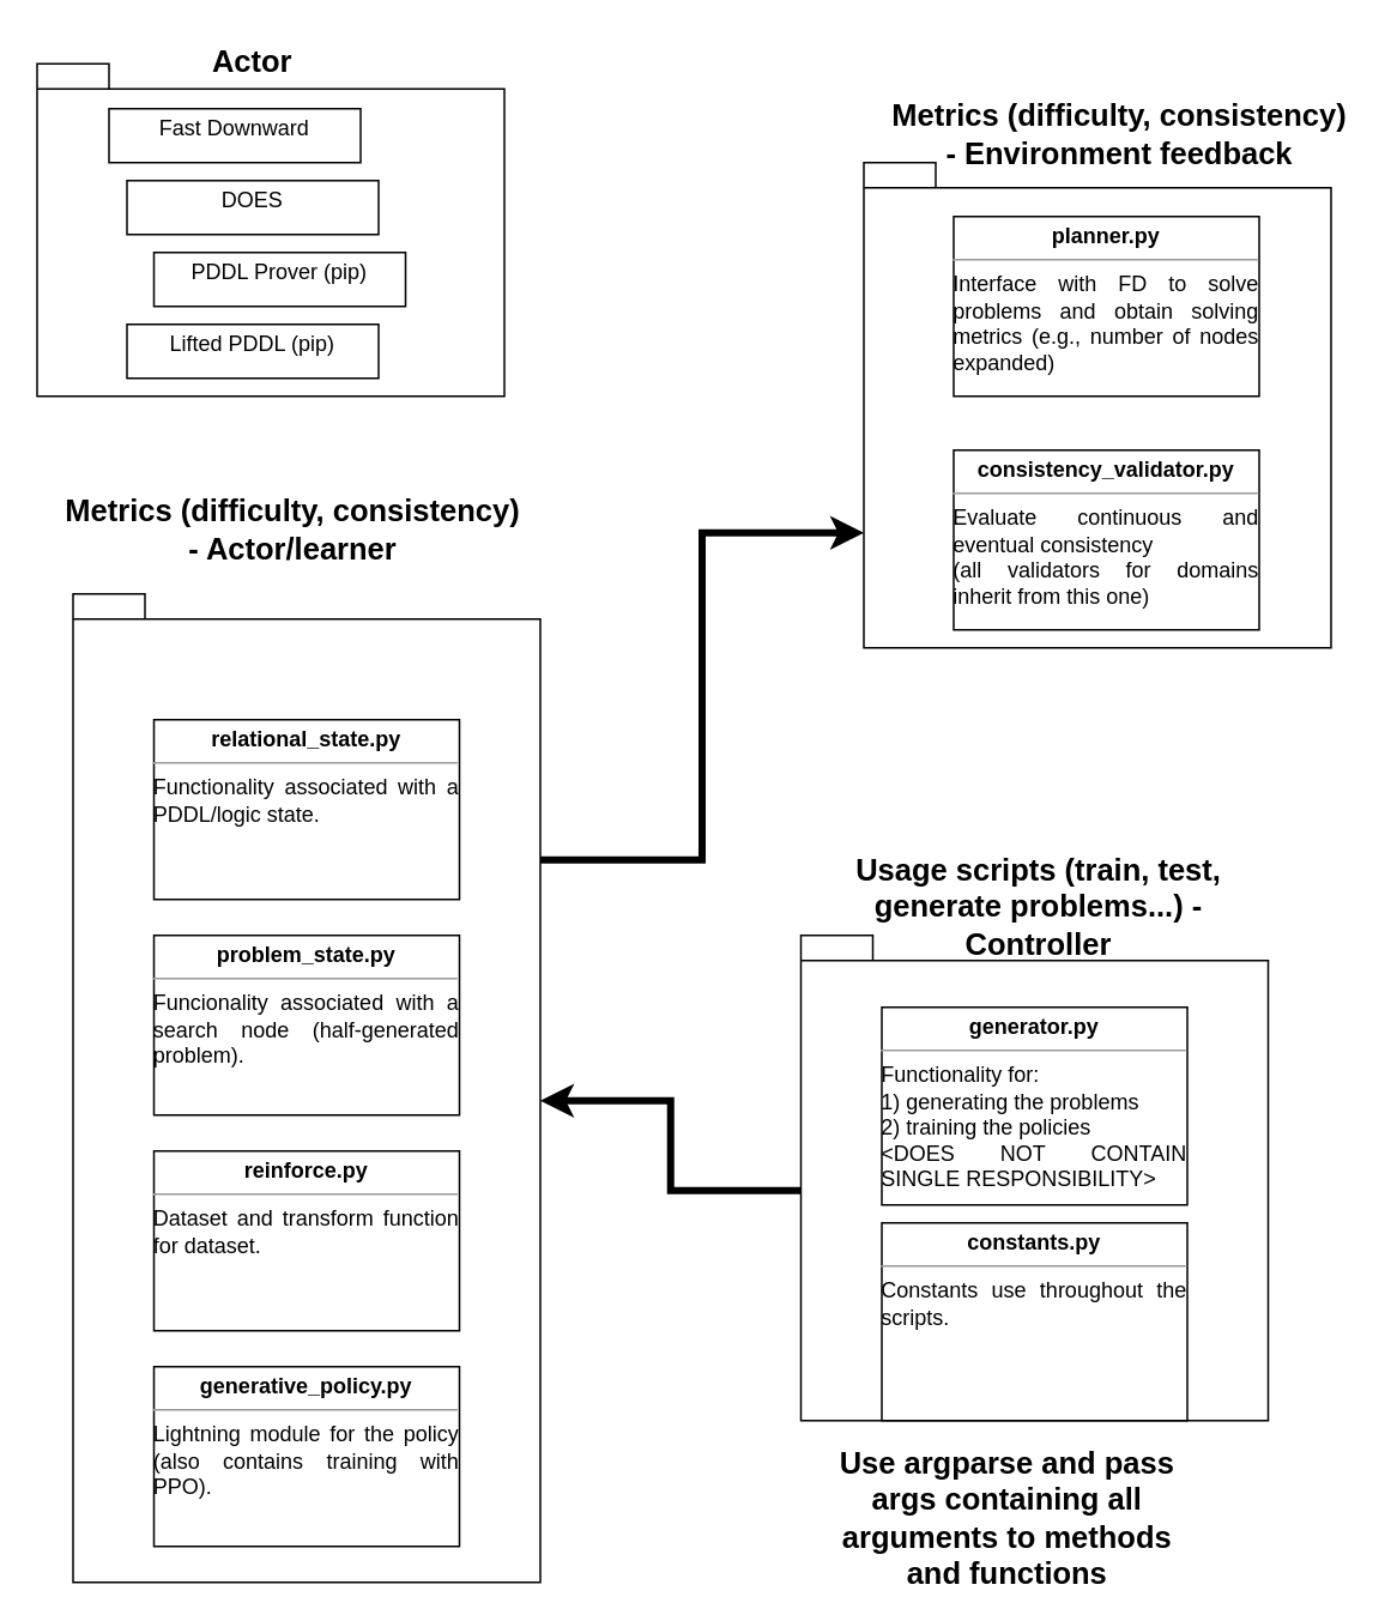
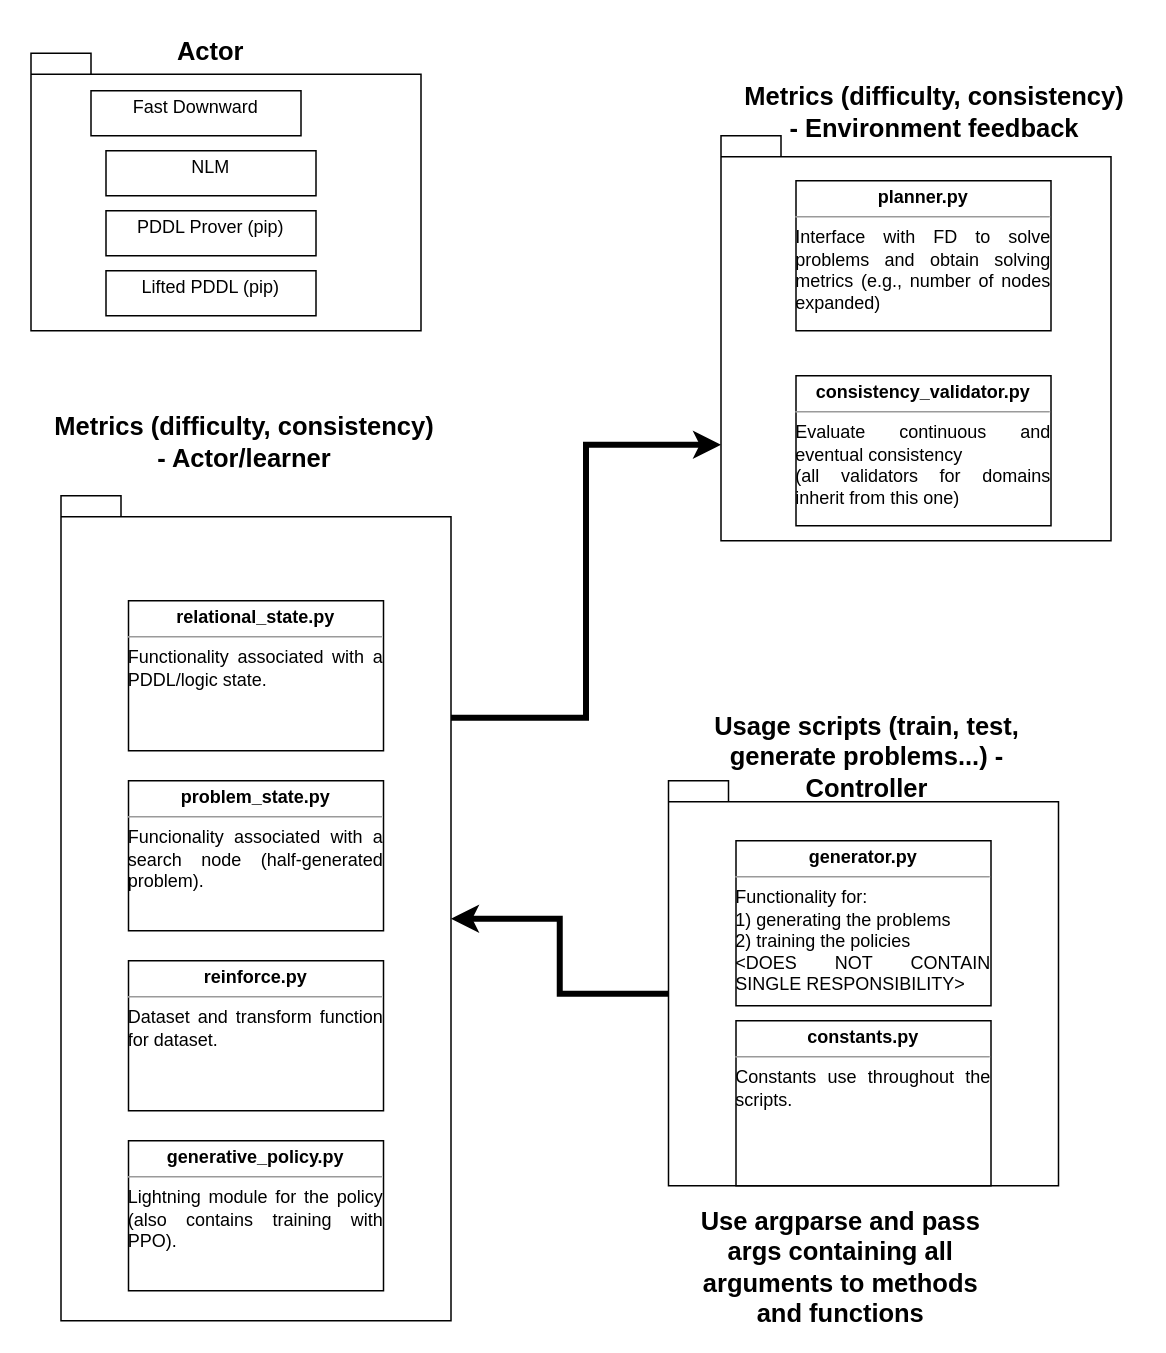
- <mxCell id="7" value="&lt;p style=&quot;margin:0px;margin-top:4px;text-align:center;&quot;&gt;DOES&lt;/p&gt;" style="verticalAlign=top;align=left;overflow=fill;fontSize=12;fontFamily=Helvetica;html=1;whiteSpace=wrap;" parent="1" vertex="1"><mxGeometry x="70" y="100" width="140" height="30" as="geometry" /></mxCell>
+ <mxCell id="7" value="&lt;p style=&quot;margin:0px;margin-top:4px;text-align:center;&quot;&gt;NLM&lt;/p&gt;" style="verticalAlign=top;align=left;overflow=fill;fontSize=12;fontFamily=Helvetica;html=1;whiteSpace=wrap;" parent="1" vertex="1"><mxGeometry x="70" y="100" width="140" height="30" as="geometry" /></mxCell>
- <mxCell id="8" value="&lt;p style=&quot;margin:0px;margin-top:4px;text-align:center;&quot;&gt;PDDL Prover (pip)&lt;/p&gt;" style="verticalAlign=top;align=left;overflow=fill;fontSize=12;fontFamily=Helvetica;html=1;whiteSpace=wrap;" parent="1" vertex="1"><mxGeometry x="85" y="140" width="140" height="30" as="geometry" /></mxCell>
+ <mxCell id="8" value="&lt;p style=&quot;margin:0px;margin-top:4px;text-align:center;&quot;&gt;PDDL Prover (pip)&lt;/p&gt;" style="verticalAlign=top;align=left;overflow=fill;fontSize=12;fontFamily=Helvetica;html=1;whiteSpace=wrap;" parent="1" vertex="1"><mxGeometry x="70" y="140" width="140" height="30" as="geometry" /></mxCell>
